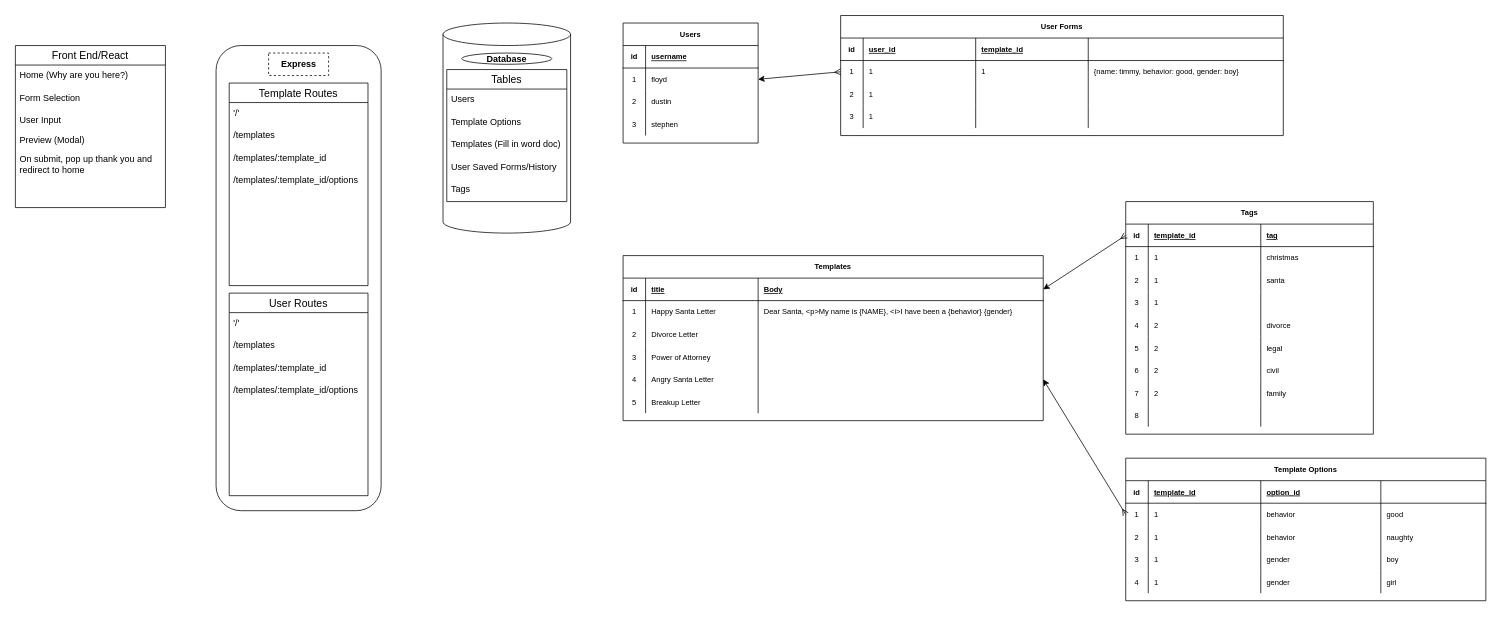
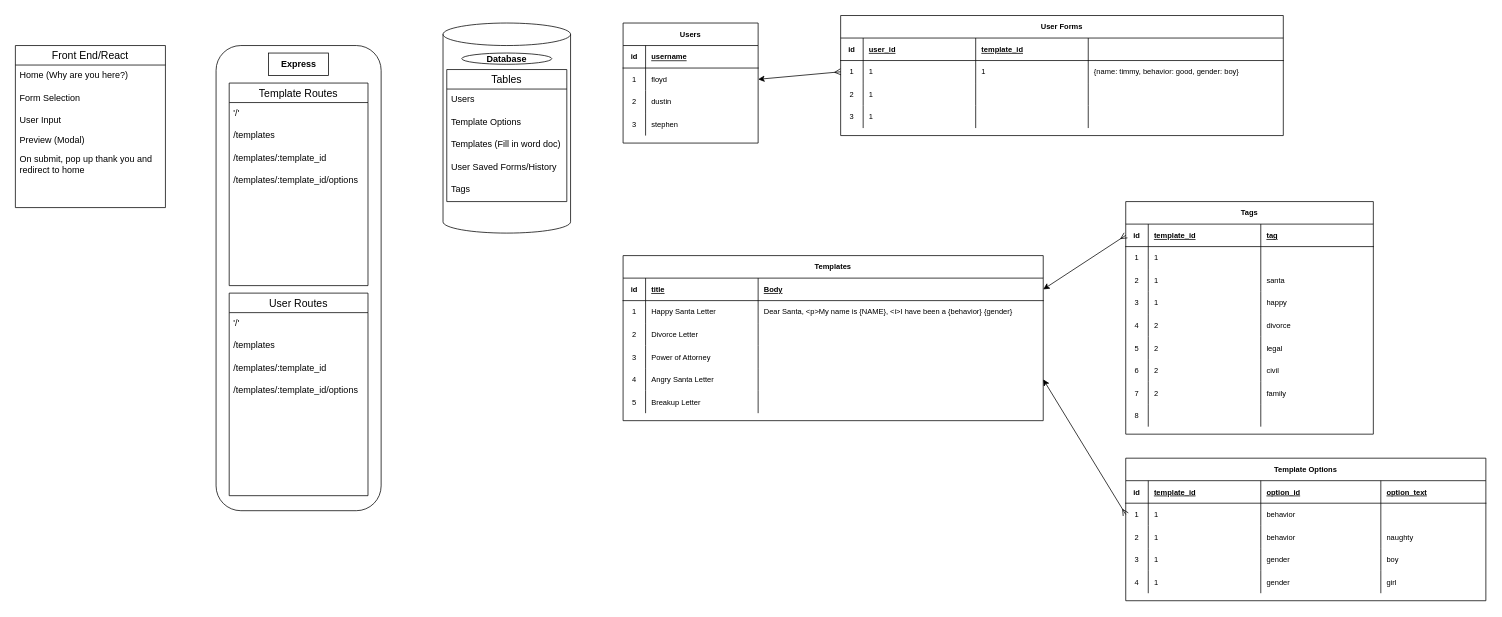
- <mxCell id="5" value="&lt;b&gt;Express&lt;/b&gt;" style="rounded=0;whiteSpace=wrap;html=1;dashed=1;" vertex="1" parent="1"><mxGeometry x="357.5" y="70" width="80" height="30" as="geometry" /></mxCell>
+ <mxCell id="5" value="&lt;b&gt;Express&lt;/b&gt;" style="rounded=0;whiteSpace=wrap;html=1;" vertex="1" parent="1"><mxGeometry x="357.5" y="70" width="80" height="30" as="geometry" /></mxCell>
- <mxCell id="116" value="christmas" style="shape=partialRectangle;connectable=0;fillColor=none;top=0;left=0;bottom=0;right=0;align=left;spacingLeft=6;overflow=hidden;fontSize=10;fontColor=default;strokeColor=default;" vertex="1" parent="113"><mxGeometry x="180" width="150" height="30" as="geometry"><mxRectangle width="150" height="30" as="alternateBounds" /></mxGeometry></mxCell>
+ <mxCell id="124" value="happy" style="shape=partialRectangle;connectable=0;fillColor=none;top=0;left=0;bottom=0;right=0;align=left;spacingLeft=6;overflow=hidden;fontSize=10;fontColor=default;strokeColor=default;" vertex="1" parent="121"><mxGeometry x="180" width="150" height="30" as="geometry"><mxRectangle width="150" height="30" as="alternateBounds" /></mxGeometry></mxCell>
+ <mxCell id="67" value="option_text" style="shape=partialRectangle;connectable=0;fillColor=none;top=0;left=0;bottom=0;right=0;align=left;spacingLeft=6;fontStyle=5;overflow=hidden;fontSize=10;fontColor=default;strokeColor=default;" vertex="1" parent="63"><mxGeometry x="340" width="140" height="30" as="geometry"><mxRectangle width="140" height="30" as="alternateBounds" /></mxGeometry></mxCell>
- <mxCell id="72" value="good" style="shape=partialRectangle;connectable=0;fillColor=none;top=0;left=0;bottom=0;right=0;align=left;spacingLeft=6;overflow=hidden;fontSize=10;fontColor=default;strokeColor=default;" vertex="1" parent="68"><mxGeometry x="340" width="140" height="30" as="geometry"><mxRectangle width="140" height="30" as="alternateBounds" /></mxGeometry></mxCell>
